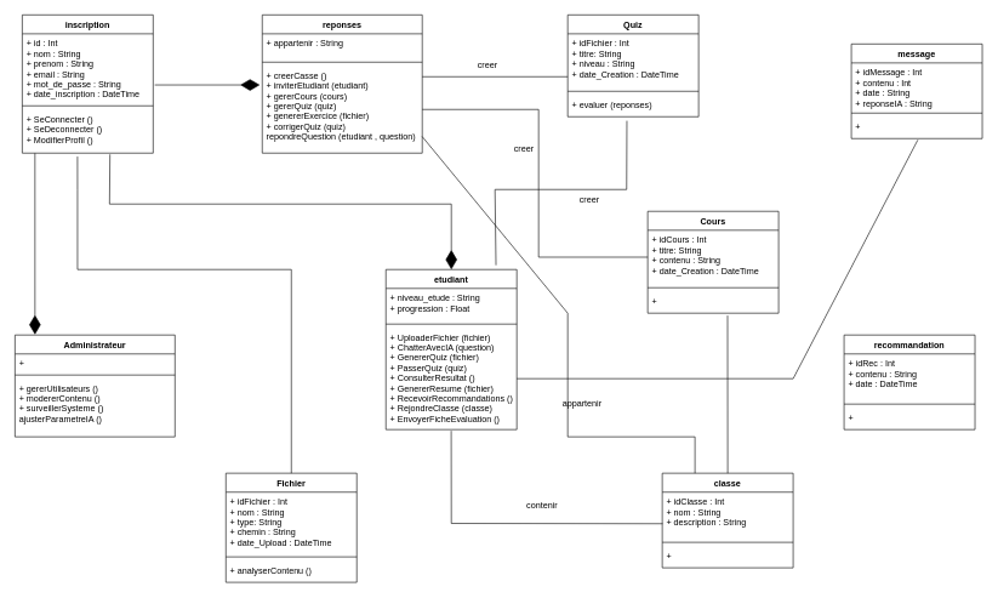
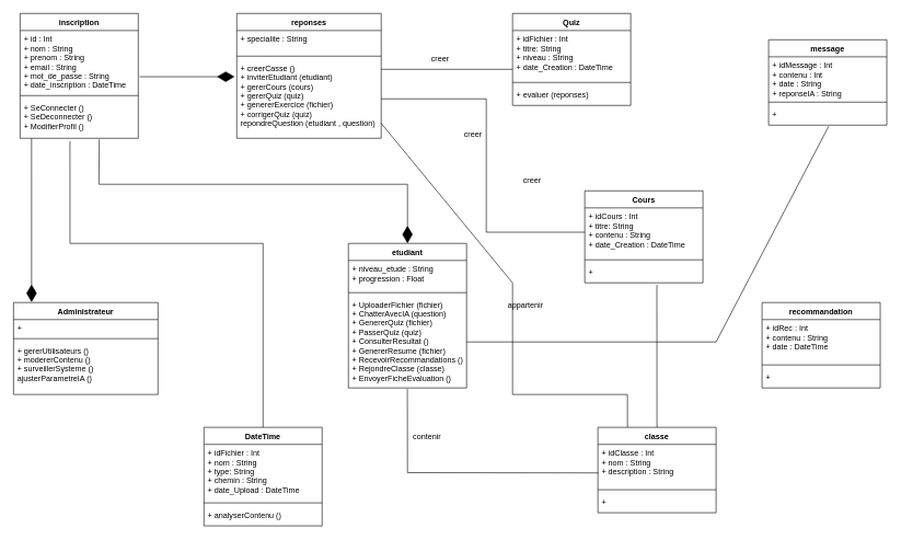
- <mxCell id="11" value="+ appartenir : String" style="text;strokeColor=none;fillColor=none;align=left;verticalAlign=top;spacingLeft=4;spacingRight=4;overflow=hidden;rotatable=0;points=[[0,0.5],[1,0.5]];portConstraint=eastwest;" vertex="1" parent="10"><mxGeometry y="26" width="220" height="34" as="geometry" /></mxCell>
+ <mxCell id="11" value="+ specialite : String" style="text;strokeColor=none;fillColor=none;align=left;verticalAlign=top;spacingLeft=4;spacingRight=4;overflow=hidden;rotatable=0;points=[[0,0.5],[1,0.5]];portConstraint=eastwest;" vertex="1" parent="10"><mxGeometry y="26" width="220" height="34" as="geometry" /></mxCell>
- <mxCell id="47" value="" style="endArrow=none;html=1;rounded=0;entryX=0.452;entryY=1.185;entryDx=0;entryDy=0;entryPerimeter=0;exitX=0.841;exitY=-0.027;exitDx=0;exitDy=0;exitPerimeter=0;" edge="1" parent="1" source="6" target="25"><mxGeometry relative="1" as="geometry"><mxPoint x="620" y="400" as="sourcePoint" /><mxPoint x="780" y="400" as="targetPoint" /><Array as="points"><mxPoint x="680" y="260" /><mxPoint x="861" y="260" /></Array></mxGeometry></mxCell>
- <mxCell id="55" value="appartenir" style="text;html=1;strokeColor=none;fillColor=none;align=center;verticalAlign=middle;whiteSpace=wrap;rounded=0;" vertex="1" parent="1"><mxGeometry x="770" y="540" width="60" height="30" as="geometry" /></mxCell>
+ <mxCell id="55" value="appartenir" style="text;html=1;strokeColor=none;fillColor=none;align=center;verticalAlign=middle;whiteSpace=wrap;rounded=0;" vertex="1" parent="1"><mxGeometry x="770" y="450" width="60" height="30" as="geometry" /></mxCell>
- <mxCell id="18" value="Fichier" style="swimlane;fontStyle=1;align=center;verticalAlign=top;childLayout=stackLayout;horizontal=1;startSize=26;horizontalStack=0;resizeParent=1;resizeParentMax=0;resizeLast=0;collapsible=1;marginBottom=0;" vertex="1" parent="1"><mxGeometry x="310" y="650" width="180" height="150" as="geometry"><mxRectangle x="30" y="40" width="100" height="30" as="alternateBounds" /></mxGeometry></mxCell>
+ <mxCell id="18" value="DateTime" style="swimlane;fontStyle=1;align=center;verticalAlign=top;childLayout=stackLayout;horizontal=1;startSize=26;horizontalStack=0;resizeParent=1;resizeParentMax=0;resizeLast=0;collapsible=1;marginBottom=0;" vertex="1" parent="1"><mxGeometry x="310" y="650" width="180" height="150" as="geometry"><mxRectangle x="30" y="40" width="100" height="30" as="alternateBounds" /></mxGeometry></mxCell>
- <mxCell id="56" value="contenir" style="text;html=1;strokeColor=none;fillColor=none;align=center;verticalAlign=middle;whiteSpace=wrap;rounded=0;" vertex="1" parent="1"><mxGeometry x="715" y="680" width="60" height="30" as="geometry" /></mxCell>
+ <mxCell id="56" value="contenir" style="text;html=1;strokeColor=none;fillColor=none;align=center;verticalAlign=middle;whiteSpace=wrap;rounded=0;" vertex="1" parent="1"><mxGeometry x="620" y="650" width="60" height="30" as="geometry" /></mxCell>
